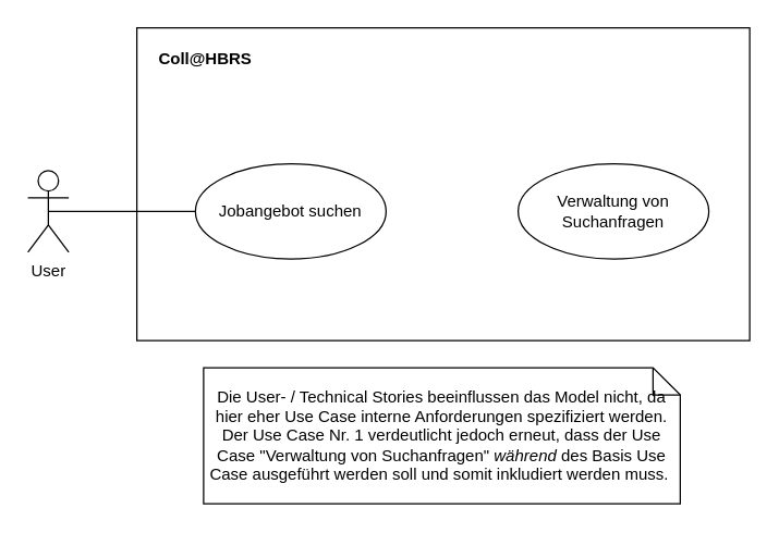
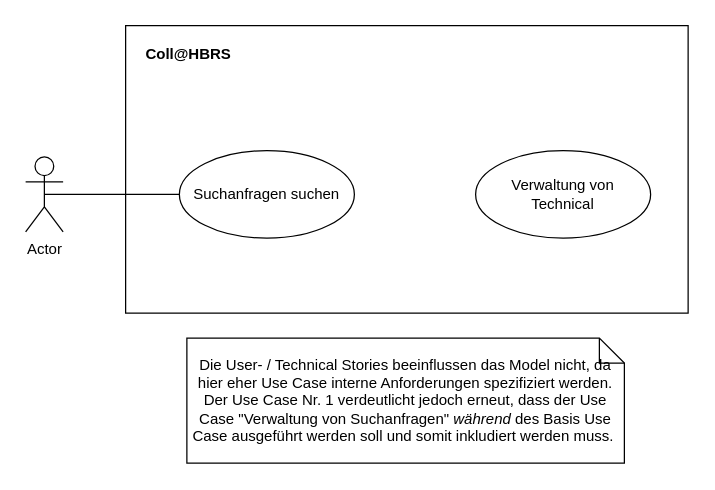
- <mxCell id="3" value="Jobangebot suchen" style="ellipse;whiteSpace=wrap;html=1;" vertex="1" parent="1"><mxGeometry x="143" y="120" width="140" height="70" as="geometry" /></mxCell>
+ <mxCell id="3" value="Suchanfragen suchen" style="ellipse;whiteSpace=wrap;html=1;" vertex="1" parent="1"><mxGeometry x="143" y="120" width="140" height="70" as="geometry" /></mxCell>
- <mxCell id="6" value="Verwaltung von&lt;br&gt;Suchanfragen" style="ellipse;whiteSpace=wrap;html=1;" vertex="1" parent="1"><mxGeometry x="380" y="120" width="140" height="70" as="geometry" /></mxCell>
+ <mxCell id="6" value="Verwaltung von&lt;br&gt;Technical" style="ellipse;whiteSpace=wrap;html=1;" vertex="1" parent="1"><mxGeometry x="380" y="120" width="140" height="70" as="geometry" /></mxCell>
- <mxCell id="5" value="User" style="shape=umlActor;verticalLabelPosition=bottom;verticalAlign=top;html=1;" vertex="1" parent="1"><mxGeometry x="20" y="125" width="30" height="60" as="geometry" /></mxCell>
+ <mxCell id="5" value="Actor" style="shape=umlActor;verticalLabelPosition=bottom;verticalAlign=top;html=1;" vertex="1" parent="1"><mxGeometry x="20" y="125" width="30" height="60" as="geometry" /></mxCell>
